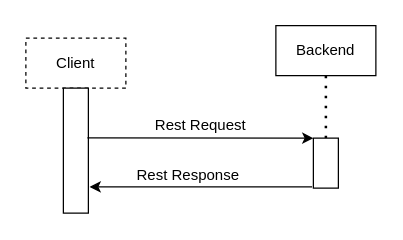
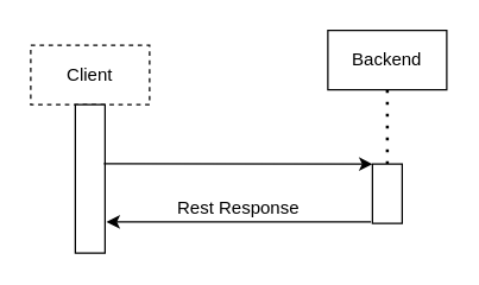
- <mxCell id="7" value="Rest Request" style="text;html=1;strokeColor=none;fillColor=none;align=center;verticalAlign=middle;whiteSpace=wrap;rounded=0;" parent="1" vertex="1"><mxGeometry x="120" y="90" width="80" height="20" as="geometry" /></mxCell>
- <mxCell id="10" value="Rest Response" style="text;html=1;strokeColor=none;fillColor=none;align=center;verticalAlign=middle;whiteSpace=wrap;rounded=0;" parent="1" vertex="1"><mxGeometry x="100" y="130" width="100" height="20" as="geometry" /></mxCell>
+ <mxCell id="10" value="Rest Response" style="text;html=1;strokeColor=none;fillColor=none;align=center;verticalAlign=middle;whiteSpace=wrap;rounded=0;" parent="1" vertex="1"><mxGeometry x="110" y="130" width="100" height="20" as="geometry" /></mxCell>
